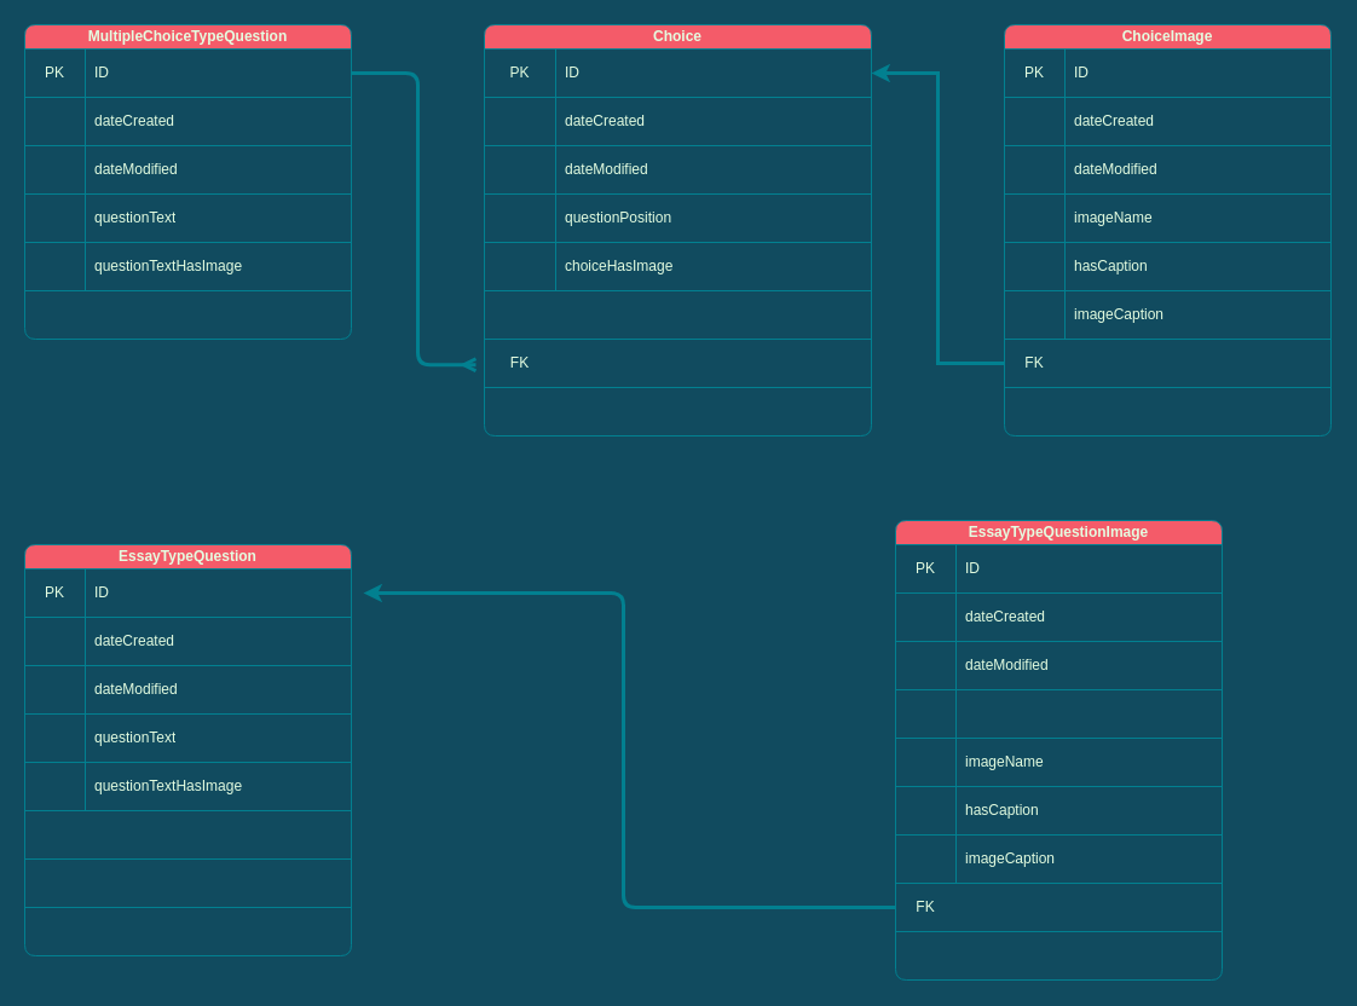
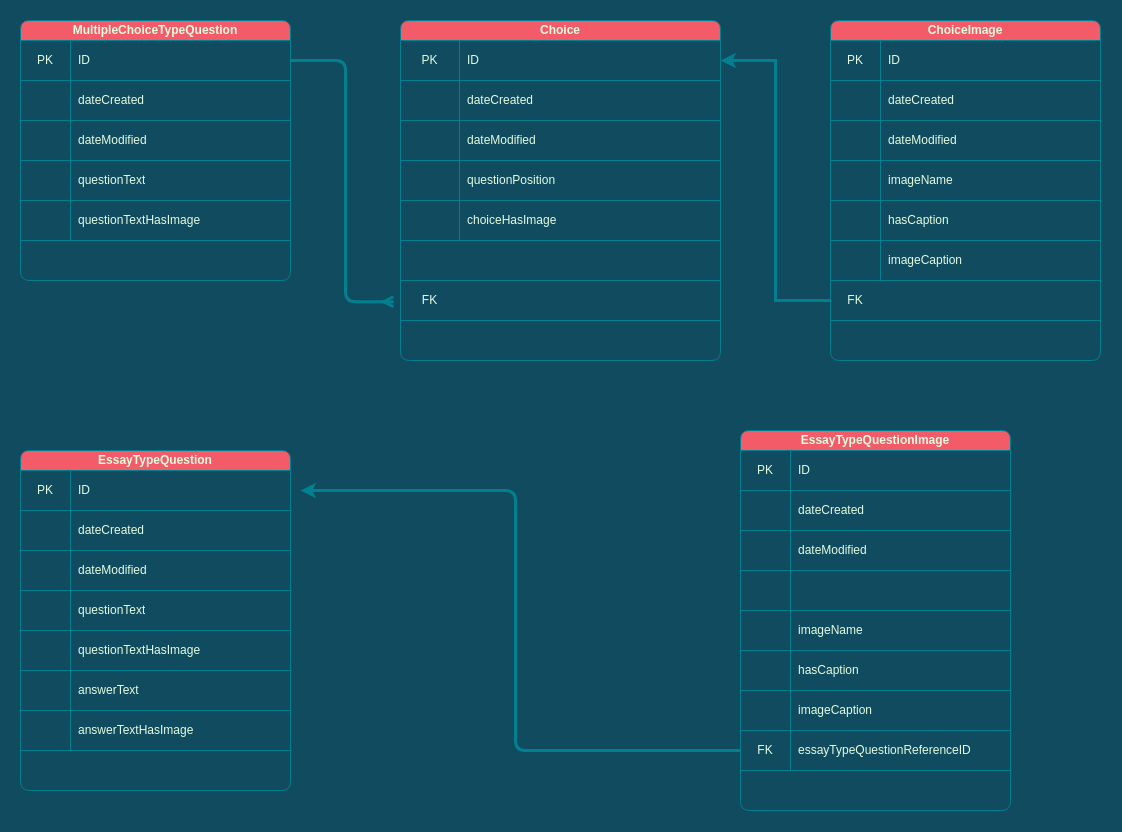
+ <mxCell id="20" value="answerText" style="shape=partialRectangle;html=1;whiteSpace=wrap;connectable=0;fillColor=none;top=0;left=0;bottom=0;right=0;align=left;spacingLeft=6;overflow=hidden;strokeColor=#028090;fontColor=#E4FDE1;rounded=1;" parent="18" vertex="1"><mxGeometry x="50" width="220" height="40" as="geometry" /></mxCell>
+ <mxCell id="23" value="answerTextHasImage" style="shape=partialRectangle;html=1;whiteSpace=wrap;connectable=0;fillColor=none;top=0;left=0;bottom=0;right=0;align=left;spacingLeft=6;overflow=hidden;strokeColor=#028090;fontColor=#E4FDE1;rounded=1;" parent="21" vertex="1"><mxGeometry x="50" width="220" height="40" as="geometry" /></mxCell>
+ <mxCell id="84" value="essayTypeQuestionReferenceID" style="shape=partialRectangle;html=1;whiteSpace=wrap;connectable=0;fillColor=none;top=0;left=0;bottom=0;right=0;align=left;spacingLeft=6;overflow=hidden;strokeColor=#028090;fontColor=#E4FDE1;rounded=1;" vertex="1" parent="82"><mxGeometry x="50" width="220" height="40" as="geometry" /></mxCell>
